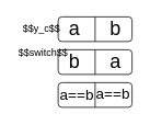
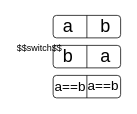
- <mxCell id="11" value="$$y_c$$" style="text;html=1;strokeColor=none;fillColor=none;align=center;verticalAlign=middle;whiteSpace=wrap;rounded=0;" vertex="1" parent="1"><mxGeometry x="30" y="25" width="40" height="20" as="geometry" /></mxCell>
